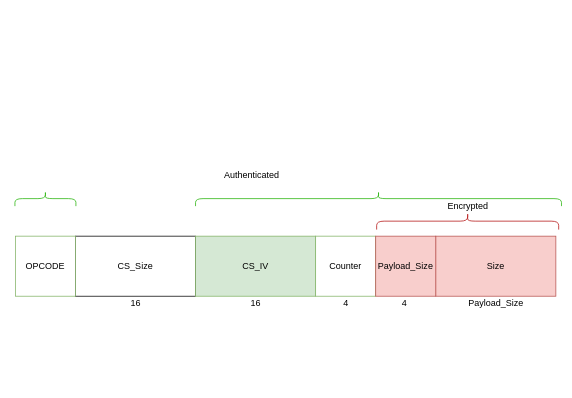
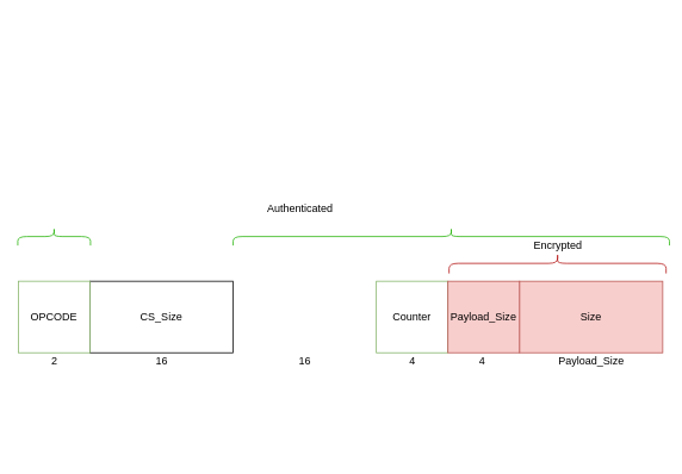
- <mxCell id="4" value="CS_IV" style="rounded=0;whiteSpace=wrap;html=1;fillColor=#d5e8d4;strokeColor=#82b366;" parent="1" vertex="1"><mxGeometry x="260" y="314" width="160" height="80" as="geometry" /></mxCell>
+ <mxCell id="14" value="2" style="text;html=1;align=center;verticalAlign=middle;resizable=0;points=[];autosize=1;strokeColor=none;" parent="1" vertex="1"><mxGeometry x="50" y="394" width="20" height="20" as="geometry" /></mxCell>
